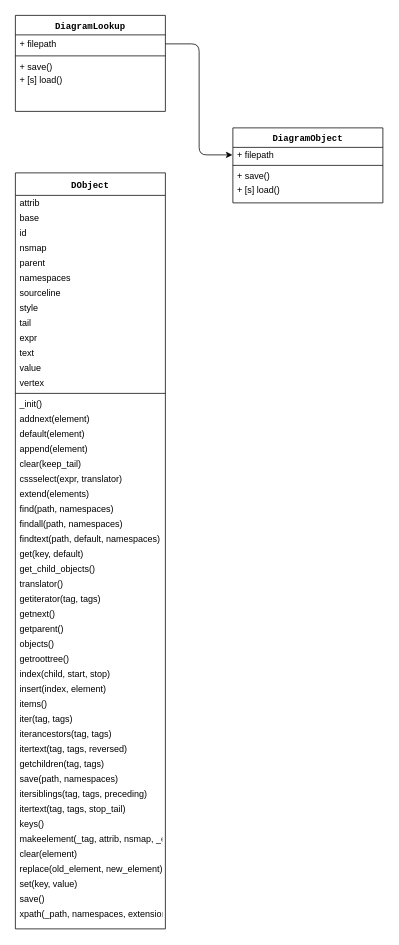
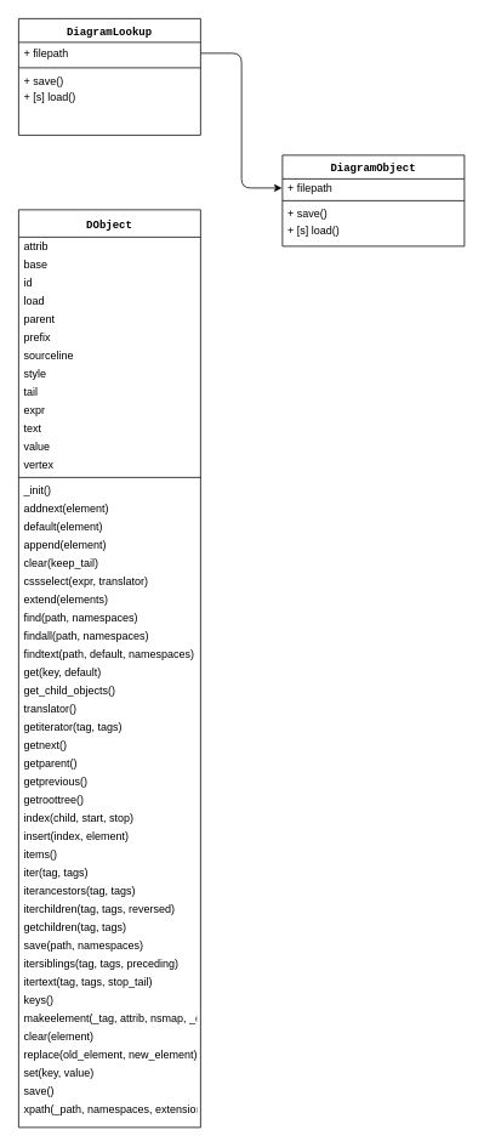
- <mxCell id="6" value="nsmap" style="text;strokeColor=none;fillColor=none;align=left;verticalAlign=middle;spacingLeft=4;spacingRight=4;overflow=hidden;rotatable=0;points=[[0,0.5],[1,0.5]];portConstraint=eastwest;" parent="2" vertex="1"><mxGeometry y="90" width="200" height="20" as="geometry" /></mxCell>
+ <mxCell id="6" value="load" style="text;strokeColor=none;fillColor=none;align=left;verticalAlign=middle;spacingLeft=4;spacingRight=4;overflow=hidden;rotatable=0;points=[[0,0.5],[1,0.5]];portConstraint=eastwest;" parent="2" vertex="1"><mxGeometry y="90" width="200" height="20" as="geometry" /></mxCell>
- <mxCell id="8" value="namespaces" style="text;strokeColor=none;fillColor=none;align=left;verticalAlign=middle;spacingLeft=4;spacingRight=4;overflow=hidden;rotatable=0;points=[[0,0.5],[1,0.5]];portConstraint=eastwest;" parent="2" vertex="1"><mxGeometry y="130" width="200" height="20" as="geometry" /></mxCell>
+ <mxCell id="8" value="prefix" style="text;strokeColor=none;fillColor=none;align=left;verticalAlign=middle;spacingLeft=4;spacingRight=4;overflow=hidden;rotatable=0;points=[[0,0.5],[1,0.5]];portConstraint=eastwest;" parent="2" vertex="1"><mxGeometry y="130" width="200" height="20" as="geometry" /></mxCell>
- <mxCell id="33" value="objects()" style="text;strokeColor=none;fillColor=none;align=left;verticalAlign=middle;spacingLeft=4;spacingRight=4;overflow=hidden;rotatable=0;points=[[0,0.5],[1,0.5]];portConstraint=eastwest;" parent="2" vertex="1"><mxGeometry y="618" width="200" height="20" as="geometry" /></mxCell>
+ <mxCell id="33" value="getprevious()" style="text;strokeColor=none;fillColor=none;align=left;verticalAlign=middle;spacingLeft=4;spacingRight=4;overflow=hidden;rotatable=0;points=[[0,0.5],[1,0.5]];portConstraint=eastwest;" parent="2" vertex="1"><mxGeometry y="618" width="200" height="20" as="geometry" /></mxCell>
- <mxCell id="40" value="itertext(tag, tags, reversed)" style="text;strokeColor=none;fillColor=none;align=left;verticalAlign=middle;spacingLeft=4;spacingRight=4;overflow=hidden;rotatable=0;points=[[0,0.5],[1,0.5]];portConstraint=eastwest;" parent="2" vertex="1"><mxGeometry y="758" width="200" height="20" as="geometry" /></mxCell>
+ <mxCell id="40" value="iterchildren(tag, tags, reversed)" style="text;strokeColor=none;fillColor=none;align=left;verticalAlign=middle;spacingLeft=4;spacingRight=4;overflow=hidden;rotatable=0;points=[[0,0.5],[1,0.5]];portConstraint=eastwest;" parent="2" vertex="1"><mxGeometry y="758" width="200" height="20" as="geometry" /></mxCell>
